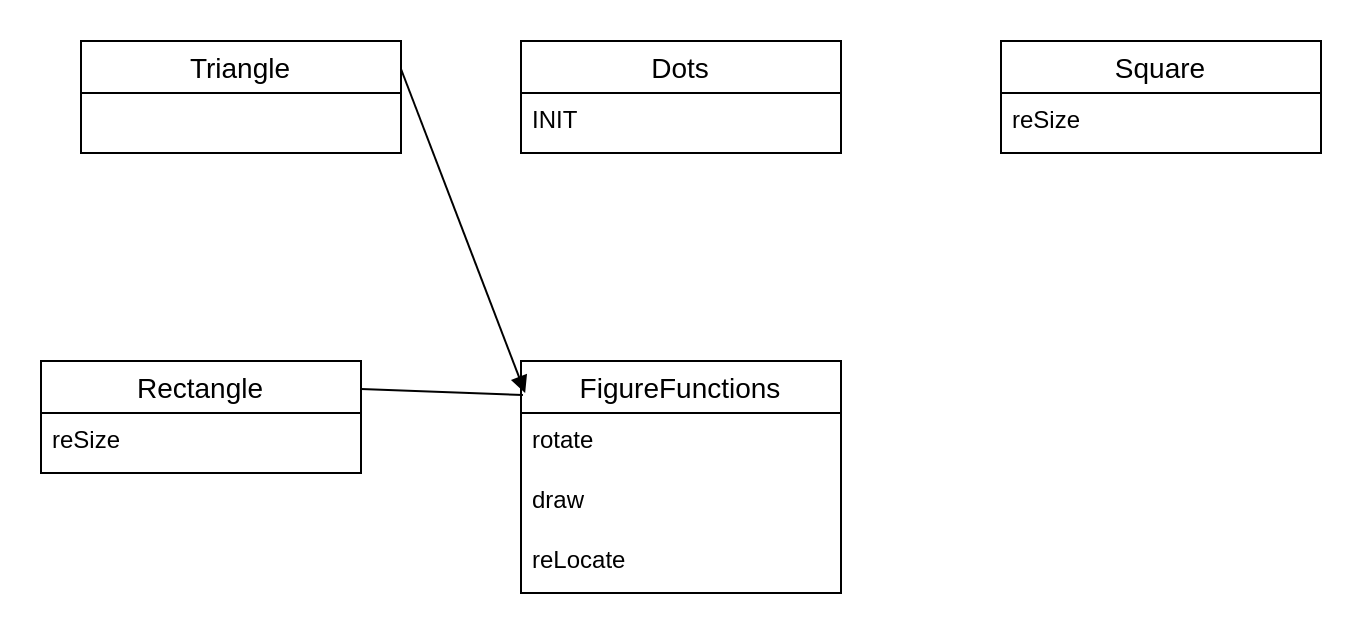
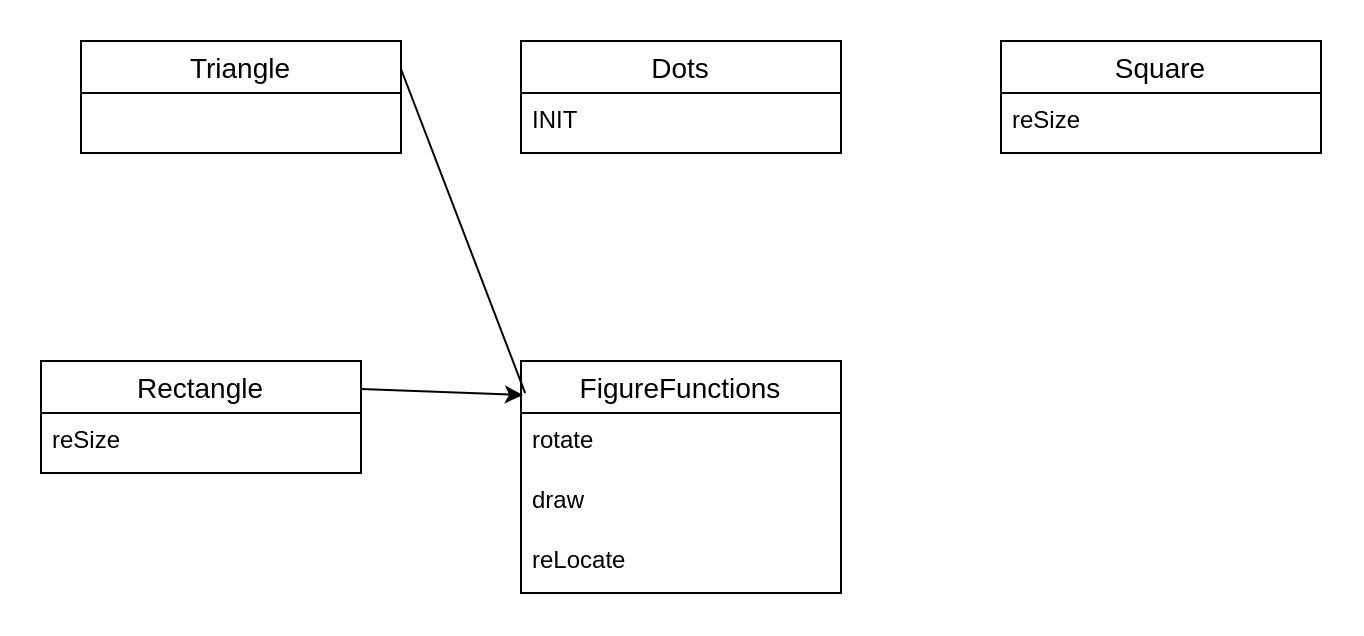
- <mxCell id="13" value="" style="endArrow=block;html=1;rounded=0;exitX=1;exitY=0.25;exitDx=0;exitDy=0;entryX=0.013;entryY=0.138;entryDx=0;entryDy=0;entryPerimeter=0;" edge="1" parent="1" source="4" target="9"><mxGeometry relative="1" as="geometry"><mxPoint x="250" y="460" as="sourcePoint" /><mxPoint x="410" y="460" as="targetPoint" /></mxGeometry></mxCell>
+ <mxCell id="13" value="" style="endArrow=none;html=1;rounded=0;exitX=1;exitY=0.25;exitDx=0;exitDy=0;entryX=0.013;entryY=0.138;entryDx=0;entryDy=0;entryPerimeter=0;" edge="1" parent="1" source="4" target="9"><mxGeometry relative="1" as="geometry"><mxPoint x="250" y="460" as="sourcePoint" /><mxPoint x="410" y="460" as="targetPoint" /></mxGeometry></mxCell>
- <mxCell id="14" value="" style="endArrow=none;html=1;rounded=0;exitX=1;exitY=0.25;exitDx=0;exitDy=0;entryX=0.006;entryY=0.147;entryDx=0;entryDy=0;entryPerimeter=0;" edge="1" parent="1" source="5" target="9"><mxGeometry relative="1" as="geometry"><mxPoint x="130" y="410" as="sourcePoint" /><mxPoint x="240" y="230" as="targetPoint" /></mxGeometry></mxCell>
+ <mxCell id="14" value="" style="endArrow=classic;html=1;rounded=0;exitX=1;exitY=0.25;exitDx=0;exitDy=0;entryX=0.006;entryY=0.147;entryDx=0;entryDy=0;entryPerimeter=0;" edge="1" parent="1" source="5" target="9"><mxGeometry relative="1" as="geometry"><mxPoint x="130" y="410" as="sourcePoint" /><mxPoint x="240" y="230" as="targetPoint" /></mxGeometry></mxCell>
